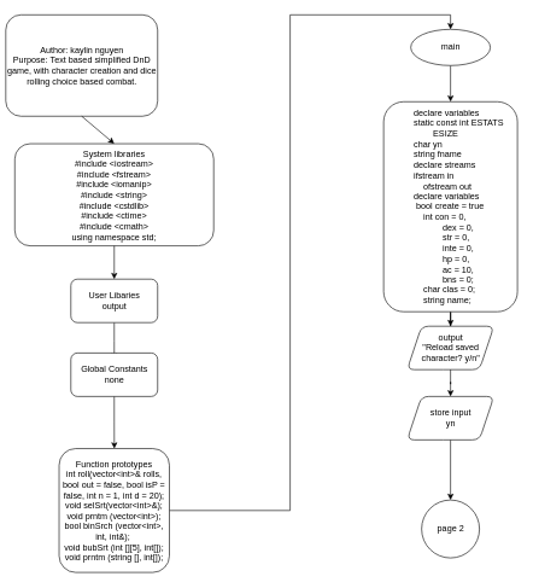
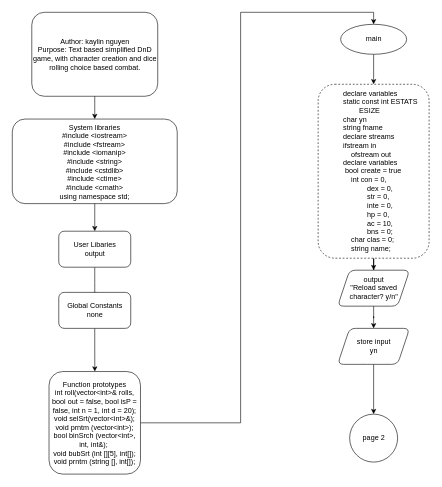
- <mxCell id="2" value="Author: kaylin nguyen&lt;br&gt;Purpose:&amp;nbsp;Text based simplified DnD game, with character creation and dice rolling choice based combat." style="rounded=1;whiteSpace=wrap;html=1;" parent="1" vertex="1"><mxGeometry x="7.5" y="20" width="210" height="140" as="geometry" /></mxCell>
+ <mxCell id="2" value="Author: kaylin nguyen&lt;br&gt;Purpose:&amp;nbsp;Text based simplified DnD game, with character creation and dice rolling choice based combat." style="rounded=1;whiteSpace=wrap;html=1;" parent="1" vertex="1"><mxGeometry x="52.5" y="20" width="210" height="140" as="geometry" /></mxCell>
- <mxCell id="15" value="&lt;blockquote style=&quot;margin: 0 0 0 40px; border: none; padding: 0px;&quot;&gt;declare variables&lt;div&gt;static const int ESTATS&lt;/div&gt;&lt;div&gt;&lt;span style=&quot;background-color: initial;&quot;&gt;&lt;span style=&quot;white-space: pre;&quot;&gt;&#09;&lt;/span&gt;ESIZE&lt;/span&gt;&lt;/div&gt;&lt;div&gt;char yn&lt;/div&gt;&lt;div&gt;string fname&lt;/div&gt;&lt;div&gt;declare streams&lt;/div&gt;&lt;div&gt;&lt;div&gt;ifstream in&lt;/div&gt;&lt;/div&gt;&lt;div&gt;&lt;div&gt;&amp;nbsp; &amp;nbsp; ofstream out&lt;/div&gt;&lt;/div&gt;&lt;div&gt;declare variables&lt;/div&gt;&lt;div&gt;&lt;div&gt;&amp;nbsp;bool create = true&lt;/div&gt;&lt;/div&gt;&lt;div&gt;&lt;div&gt;&amp;nbsp; &amp;nbsp; int con = 0,&lt;/div&gt;&lt;/div&gt;&lt;div&gt;&lt;div style=&quot;&quot;&gt;&amp;nbsp; &amp;nbsp; &amp;nbsp; &amp;nbsp; &amp;nbsp; &amp;nbsp; dex = 0,&lt;/div&gt;&lt;/div&gt;&lt;div&gt;&lt;div&gt;&amp;nbsp; &amp;nbsp; &amp;nbsp; &amp;nbsp; &amp;nbsp; &amp;nbsp; str = 0,&lt;/div&gt;&lt;/div&gt;&lt;div&gt;&lt;div&gt;&amp;nbsp; &amp;nbsp; &amp;nbsp; &amp;nbsp; &amp;nbsp; &amp;nbsp; inte = 0,&lt;/div&gt;&lt;/div&gt;&lt;div&gt;&lt;div&gt;&amp;nbsp; &amp;nbsp; &amp;nbsp; &amp;nbsp; &amp;nbsp; &amp;nbsp; hp = 0,&lt;/div&gt;&lt;/div&gt;&lt;div&gt;&lt;div&gt;&amp;nbsp; &amp;nbsp; &amp;nbsp; &amp;nbsp; &amp;nbsp; &amp;nbsp; ac = 10,&lt;/div&gt;&lt;/div&gt;&lt;div&gt;&lt;div&gt;&amp;nbsp; &amp;nbsp; &amp;nbsp; &amp;nbsp; &amp;nbsp; &amp;nbsp; bns = 0;&lt;/div&gt;&lt;/div&gt;&lt;div&gt;&lt;div&gt;&amp;nbsp; &amp;nbsp; char clas = 0;&lt;/div&gt;&lt;/div&gt;&lt;div&gt;&lt;div&gt;&lt;span style=&quot;background-color: initial;&quot;&gt;&amp;nbsp; &amp;nbsp; string name;&lt;/span&gt;&lt;/div&gt;&lt;/div&gt;&lt;/blockquote&gt;" style="whiteSpace=wrap;html=1;rounded=1;align=left;" parent="1" vertex="1"><mxGeometry x="530" y="140" width="185" height="290" as="geometry" /></mxCell>
+ <mxCell id="15" value="&lt;blockquote style=&quot;margin: 0 0 0 40px; border: none; padding: 0px;&quot;&gt;declare variables&lt;div&gt;static const int ESTATS&lt;/div&gt;&lt;div&gt;&lt;span style=&quot;background-color: initial;&quot;&gt;&lt;span style=&quot;white-space: pre;&quot;&gt;&#09;&lt;/span&gt;ESIZE&lt;/span&gt;&lt;/div&gt;&lt;div&gt;char yn&lt;/div&gt;&lt;div&gt;string fname&lt;/div&gt;&lt;div&gt;declare streams&lt;/div&gt;&lt;div&gt;&lt;div&gt;ifstream in&lt;/div&gt;&lt;/div&gt;&lt;div&gt;&lt;div&gt;&amp;nbsp; &amp;nbsp; ofstream out&lt;/div&gt;&lt;/div&gt;&lt;div&gt;declare variables&lt;/div&gt;&lt;div&gt;&lt;div&gt;&amp;nbsp;bool create = true&lt;/div&gt;&lt;/div&gt;&lt;div&gt;&lt;div&gt;&amp;nbsp; &amp;nbsp; int con = 0,&lt;/div&gt;&lt;/div&gt;&lt;div&gt;&lt;div style=&quot;&quot;&gt;&amp;nbsp; &amp;nbsp; &amp;nbsp; &amp;nbsp; &amp;nbsp; &amp;nbsp; dex = 0,&lt;/div&gt;&lt;/div&gt;&lt;div&gt;&lt;div&gt;&amp;nbsp; &amp;nbsp; &amp;nbsp; &amp;nbsp; &amp;nbsp; &amp;nbsp; str = 0,&lt;/div&gt;&lt;/div&gt;&lt;div&gt;&lt;div&gt;&amp;nbsp; &amp;nbsp; &amp;nbsp; &amp;nbsp; &amp;nbsp; &amp;nbsp; inte = 0,&lt;/div&gt;&lt;/div&gt;&lt;div&gt;&lt;div&gt;&amp;nbsp; &amp;nbsp; &amp;nbsp; &amp;nbsp; &amp;nbsp; &amp;nbsp; hp = 0,&lt;/div&gt;&lt;/div&gt;&lt;div&gt;&lt;div&gt;&amp;nbsp; &amp;nbsp; &amp;nbsp; &amp;nbsp; &amp;nbsp; &amp;nbsp; ac = 10,&lt;/div&gt;&lt;/div&gt;&lt;div&gt;&lt;div&gt;&amp;nbsp; &amp;nbsp; &amp;nbsp; &amp;nbsp; &amp;nbsp; &amp;nbsp; bns = 0;&lt;/div&gt;&lt;/div&gt;&lt;div&gt;&lt;div&gt;&amp;nbsp; &amp;nbsp; char clas = 0;&lt;/div&gt;&lt;/div&gt;&lt;div&gt;&lt;div&gt;&lt;span style=&quot;background-color: initial;&quot;&gt;&amp;nbsp; &amp;nbsp; string name;&lt;/span&gt;&lt;/div&gt;&lt;/div&gt;&lt;/blockquote&gt;" style="whiteSpace=wrap;html=1;rounded=1;align=left;dashed=1;" parent="1" vertex="1"><mxGeometry x="530" y="140" width="185" height="290" as="geometry" /></mxCell>
